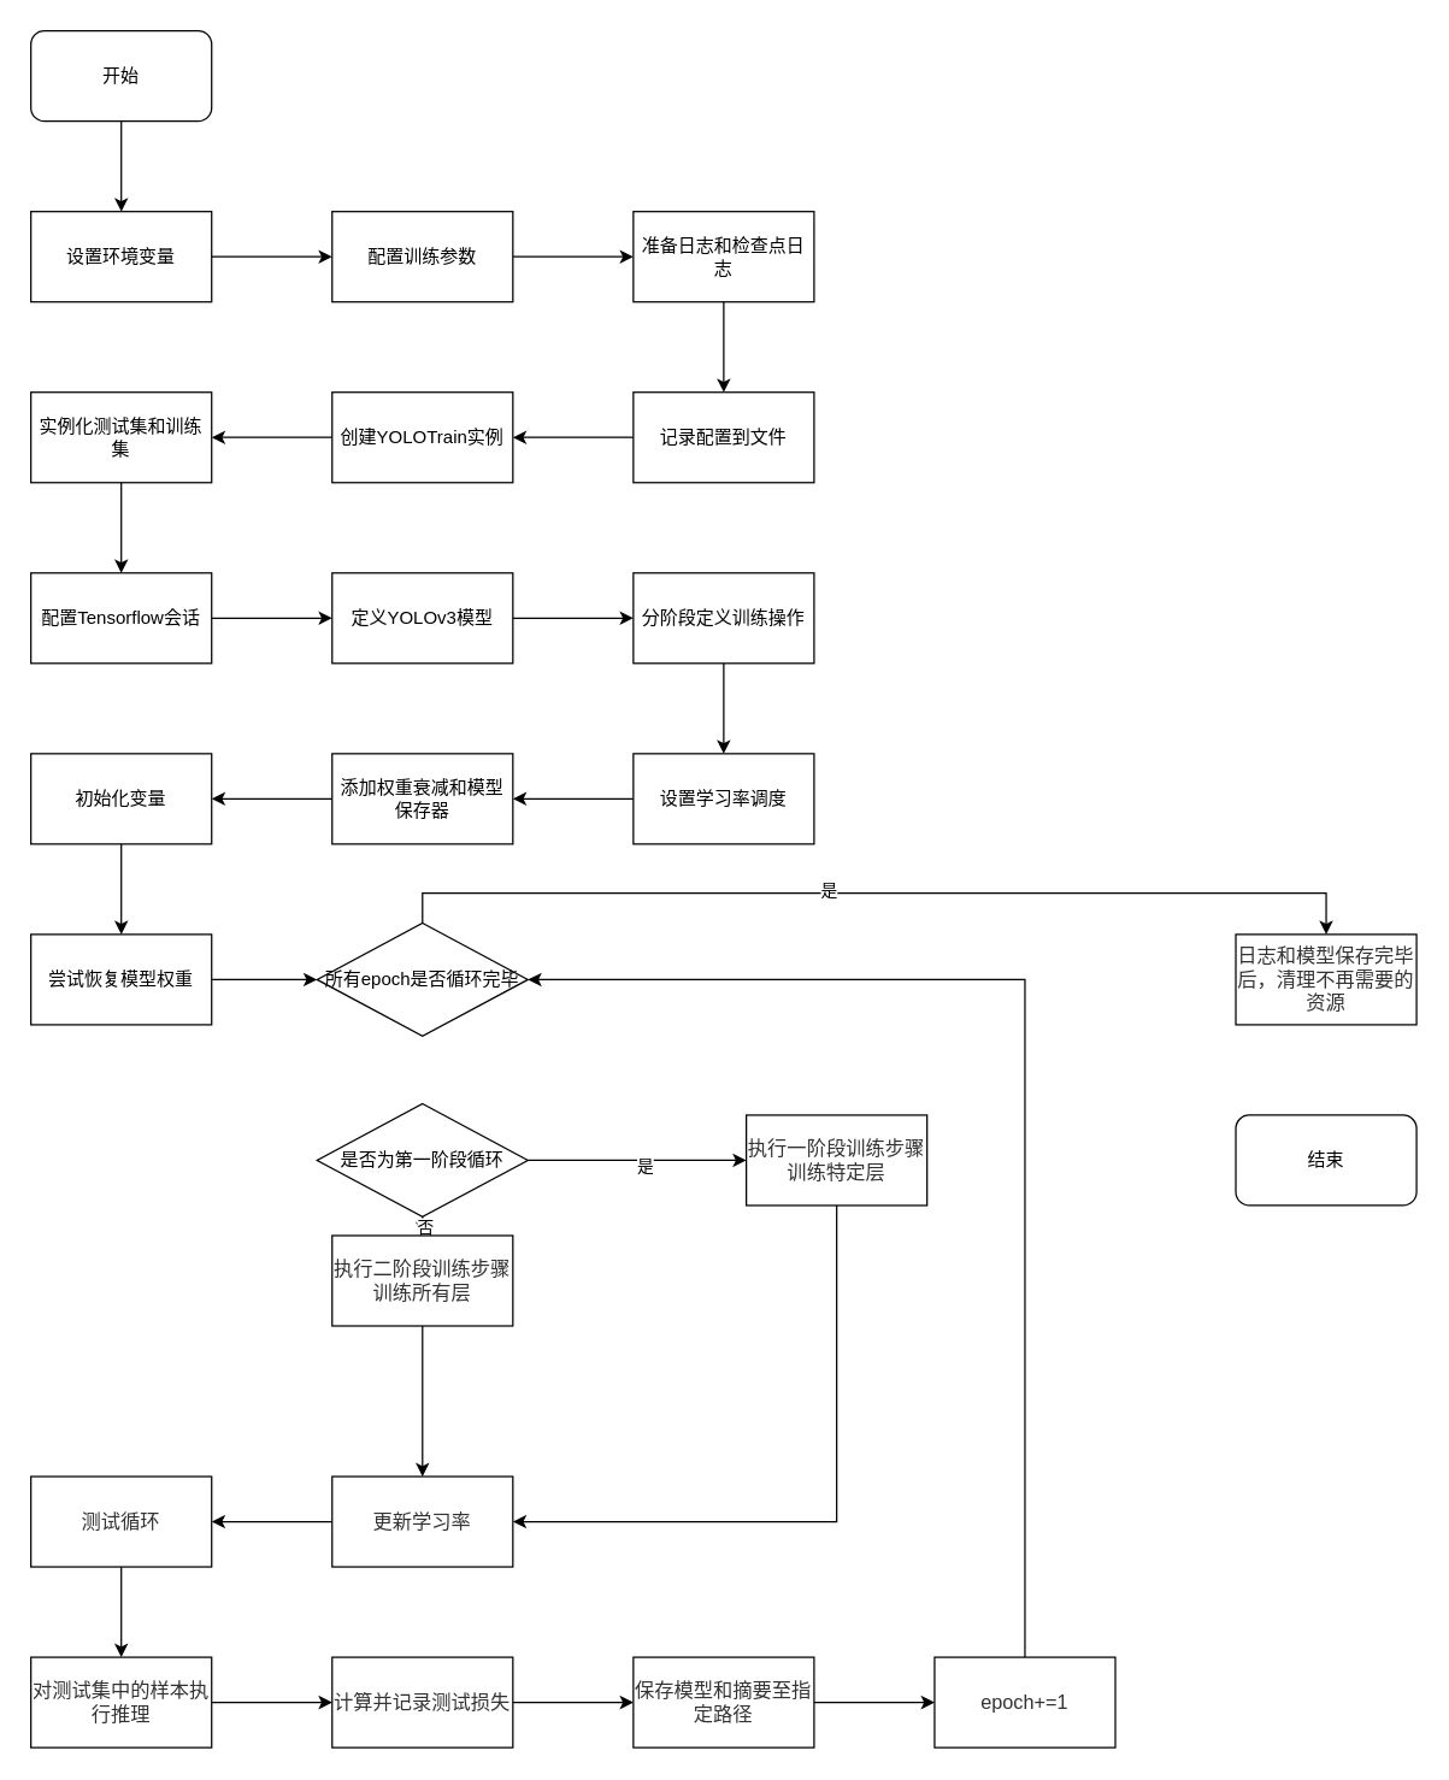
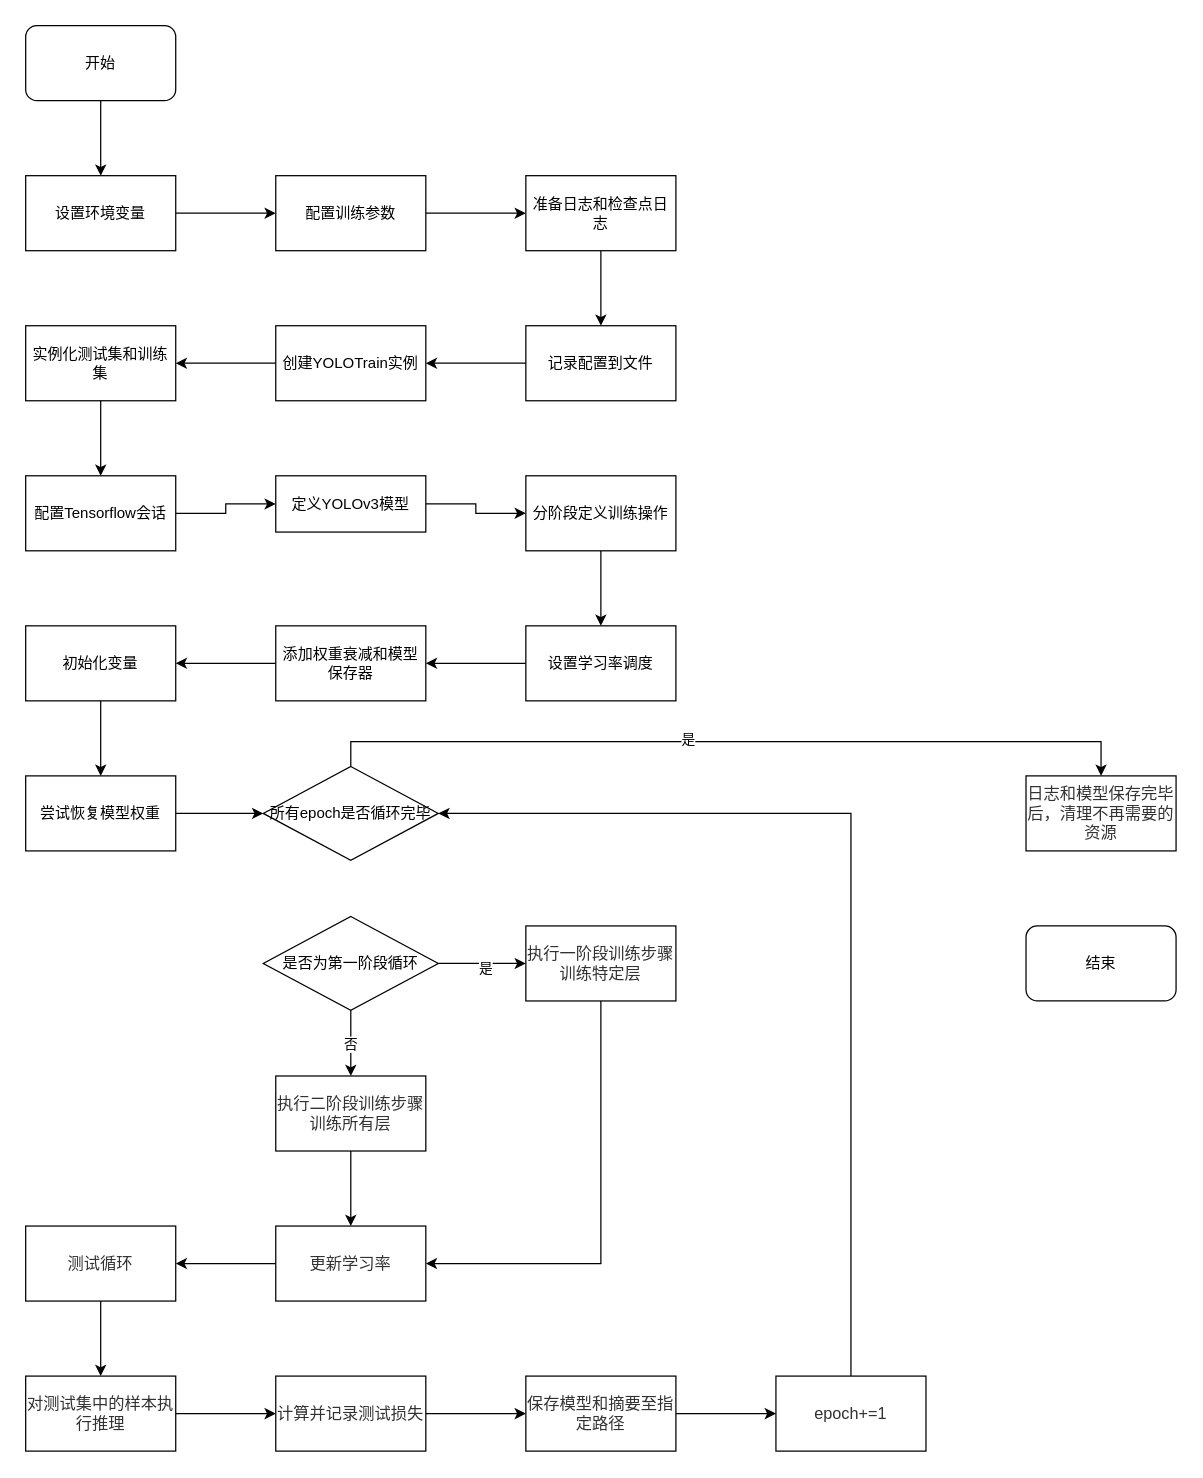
- <mxCell id="19" value="定义YOLOv3模型" style="rounded=0;whiteSpace=wrap;html=1;" vertex="1" parent="1"><mxGeometry x="220" y="380" width="120" height="60" as="geometry" /></mxCell>
+ <mxCell id="19" value="定义YOLOv3模型" style="rounded=0;whiteSpace=wrap;html=1;" vertex="1" parent="1"><mxGeometry x="220" y="380" width="120" height="45" as="geometry" /></mxCell>
- <mxCell id="35" value="&lt;span style=&quot;color: rgb(50, 50, 50); font-family: &amp;quot;Microsoft YaHei&amp;quot;, 微软雅黑, Arial; font-size: 13px; caret-color: rgb(50, 50, 50); background-color: rgba(255, 255, 255, 0.01);&quot;&gt;执行一阶段训练步骤&lt;/span&gt;&lt;div&gt;&lt;span style=&quot;color: rgb(50, 50, 50); font-family: &amp;quot;Microsoft YaHei&amp;quot;, 微软雅黑, Arial; font-size: 13px; caret-color: rgb(50, 50, 50); background-color: rgba(255, 255, 255, 0.01);&quot;&gt;训练特定层&lt;/span&gt;&lt;/div&gt;" style="rounded=0;whiteSpace=wrap;html=1;" vertex="1" parent="1"><mxGeometry x="495" y="740" width="120" height="60" as="geometry" /></mxCell>
+ <mxCell id="35" value="&lt;span style=&quot;color: rgb(50, 50, 50); font-family: &amp;quot;Microsoft YaHei&amp;quot;, 微软雅黑, Arial; font-size: 13px; caret-color: rgb(50, 50, 50); background-color: rgba(255, 255, 255, 0.01);&quot;&gt;执行一阶段训练步骤&lt;/span&gt;&lt;div&gt;&lt;span style=&quot;color: rgb(50, 50, 50); font-family: &amp;quot;Microsoft YaHei&amp;quot;, 微软雅黑, Arial; font-size: 13px; caret-color: rgb(50, 50, 50); background-color: rgba(255, 255, 255, 0.01);&quot;&gt;训练特定层&lt;/span&gt;&lt;/div&gt;" style="rounded=0;whiteSpace=wrap;html=1;" vertex="1" parent="1"><mxGeometry x="420" y="740" width="120" height="60" as="geometry" /></mxCell>
- <mxCell id="42" value="&lt;span style=&quot;caret-color: rgb(50, 50, 50); color: rgb(50, 50, 50); font-family: &amp;quot;Microsoft YaHei&amp;quot;, 微软雅黑, Arial; font-size: 13px; background-color: rgba(255, 255, 255, 0.01);&quot;&gt;执行二阶段训练步骤&lt;/span&gt;&lt;div&gt;&lt;font face=&quot;Microsoft YaHei, 微软雅黑, Arial&quot; color=&quot;#323232&quot;&gt;&lt;span style=&quot;font-size: 13px; caret-color: rgb(50, 50, 50); background-color: rgba(255, 255, 255, 0.01);&quot;&gt;训练所有层&lt;/span&gt;&lt;/font&gt;&lt;/div&gt;" style="rounded=0;whiteSpace=wrap;html=1;" vertex="1" parent="1"><mxGeometry x="220" y="820" width="120" height="60" as="geometry" /></mxCell>
+ <mxCell id="42" value="&lt;span style=&quot;caret-color: rgb(50, 50, 50); color: rgb(50, 50, 50); font-family: &amp;quot;Microsoft YaHei&amp;quot;, 微软雅黑, Arial; font-size: 13px; background-color: rgba(255, 255, 255, 0.01);&quot;&gt;执行二阶段训练步骤&lt;/span&gt;&lt;div&gt;&lt;font face=&quot;Microsoft YaHei, 微软雅黑, Arial&quot; color=&quot;#323232&quot;&gt;&lt;span style=&quot;font-size: 13px; caret-color: rgb(50, 50, 50); background-color: rgba(255, 255, 255, 0.01);&quot;&gt;训练所有层&lt;/span&gt;&lt;/font&gt;&lt;/div&gt;" style="rounded=0;whiteSpace=wrap;html=1;" vertex="1" parent="1"><mxGeometry x="220" y="860" width="120" height="60" as="geometry" /></mxCell>
